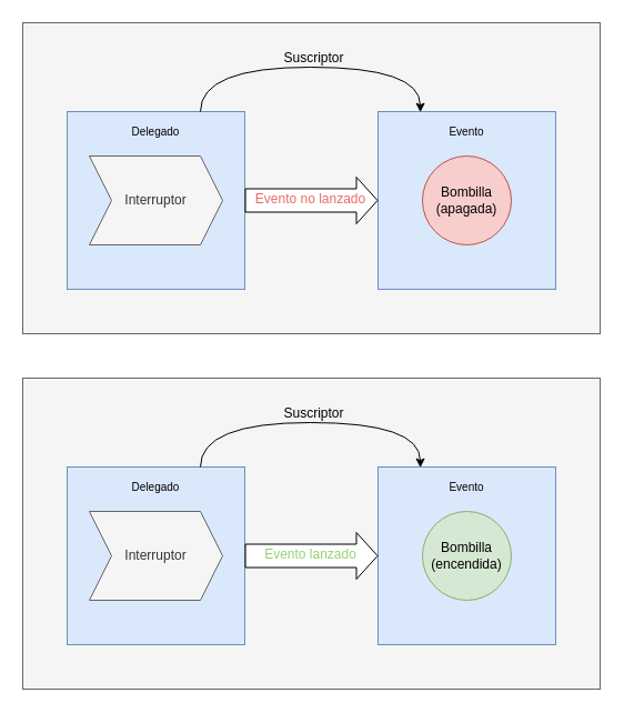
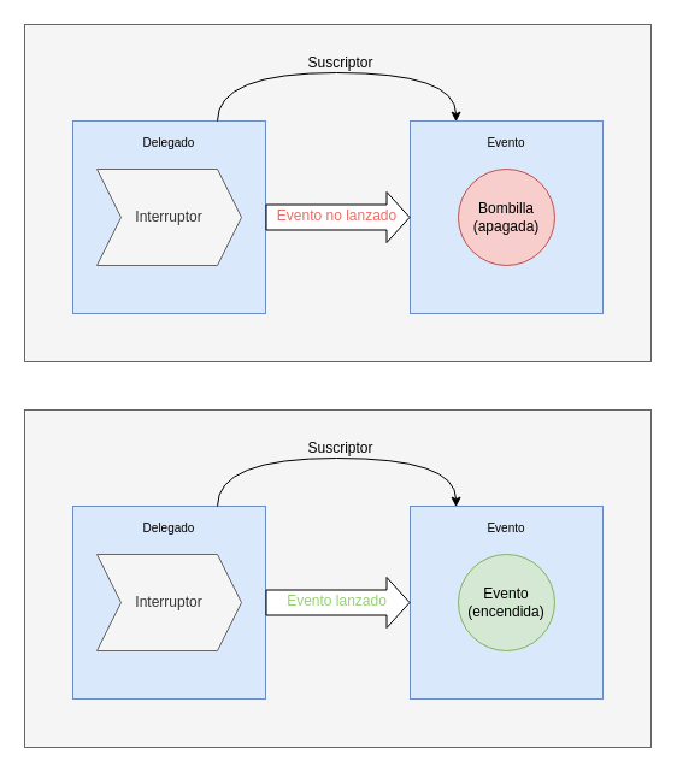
- <mxCell id="14" value="Bombilla&lt;br&gt;(encendida)&lt;br&gt;" style="ellipse;whiteSpace=wrap;html=1;aspect=fixed;fillColor=#d5e8d4;strokeColor=#82b366;" vertex="1" parent="1"><mxGeometry x="380" y="460" width="80" height="80" as="geometry" /></mxCell>
+ <mxCell id="14" value="Evento&lt;br&gt;(encendida)&lt;br&gt;" style="ellipse;whiteSpace=wrap;html=1;aspect=fixed;fillColor=#d5e8d4;strokeColor=#82b366;" vertex="1" parent="1"><mxGeometry x="380" y="460" width="80" height="80" as="geometry" /></mxCell>
